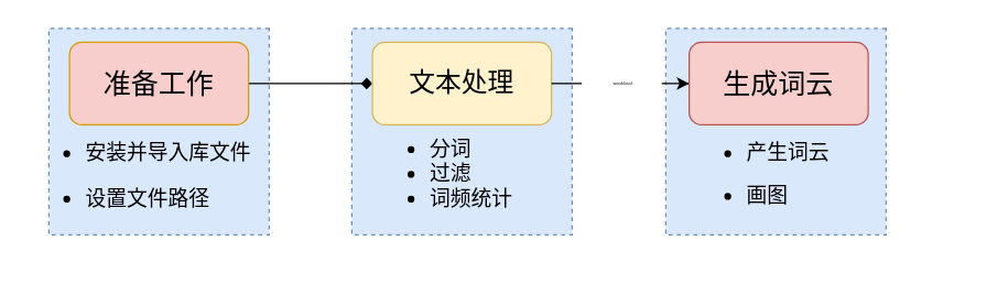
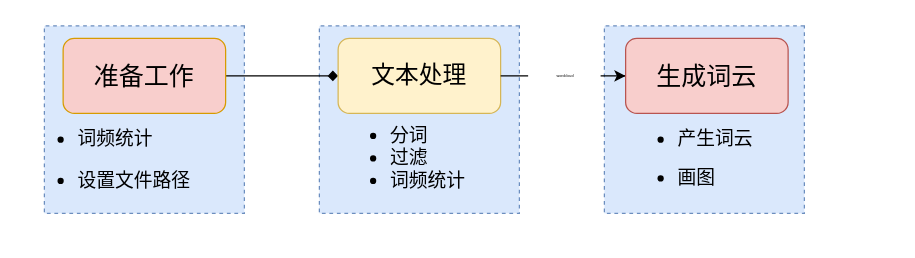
- <mxCell id="13" value="&lt;ul style=&quot;font-size: 15px;&quot;&gt;&lt;li style=&quot;font-size: 15px;&quot;&gt;安装并导入库文件&lt;/li&gt;&lt;/ul&gt;" style="text;strokeColor=none;fillColor=none;html=1;whiteSpace=wrap;verticalAlign=middle;overflow=hidden;fontSize=15;flipH=1;" parent="1" vertex="1"><mxGeometry x="20" y="60" width="210" height="100" as="geometry" /></mxCell>
+ <mxCell id="13" value="&lt;ul style=&quot;font-size: 15px;&quot;&gt;&lt;li style=&quot;font-size: 15px;&quot;&gt;词频统计&lt;/li&gt;&lt;/ul&gt;" style="text;strokeColor=none;fillColor=none;html=1;whiteSpace=wrap;verticalAlign=middle;overflow=hidden;fontSize=15;flipH=1;" parent="1" vertex="1"><mxGeometry x="20" y="60" width="210" height="100" as="geometry" /></mxCell>
